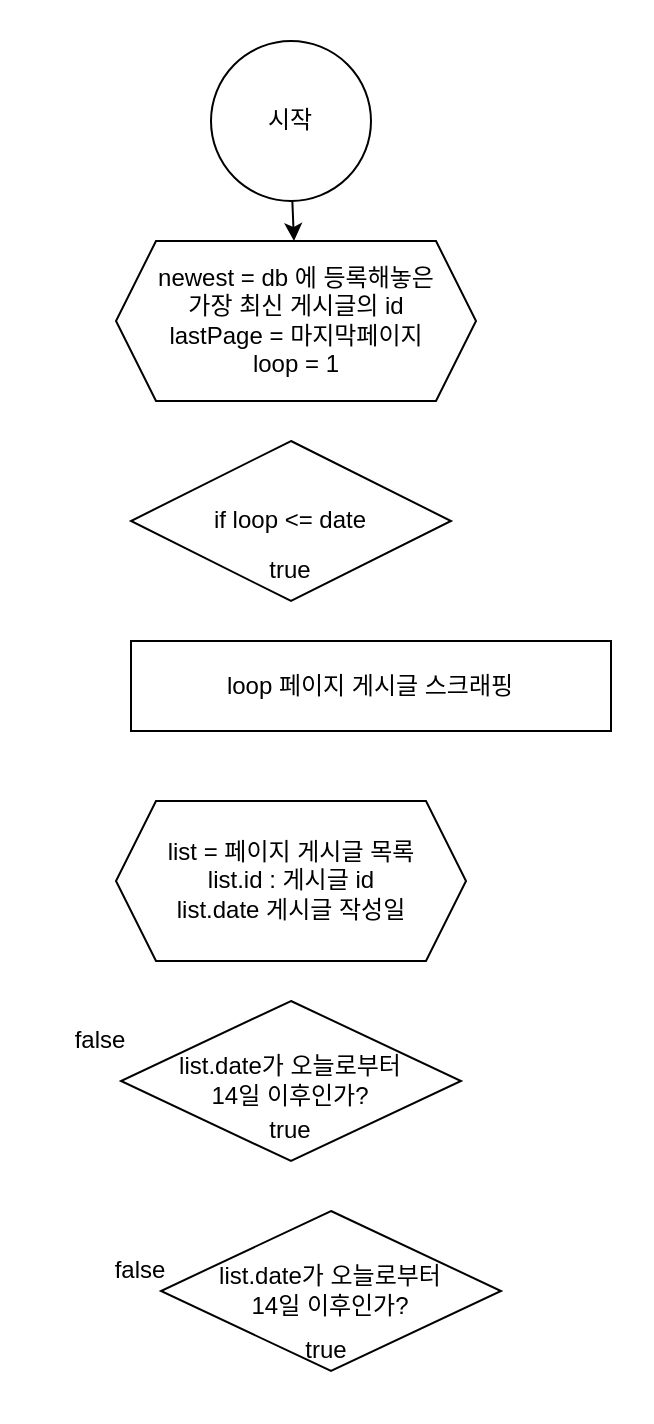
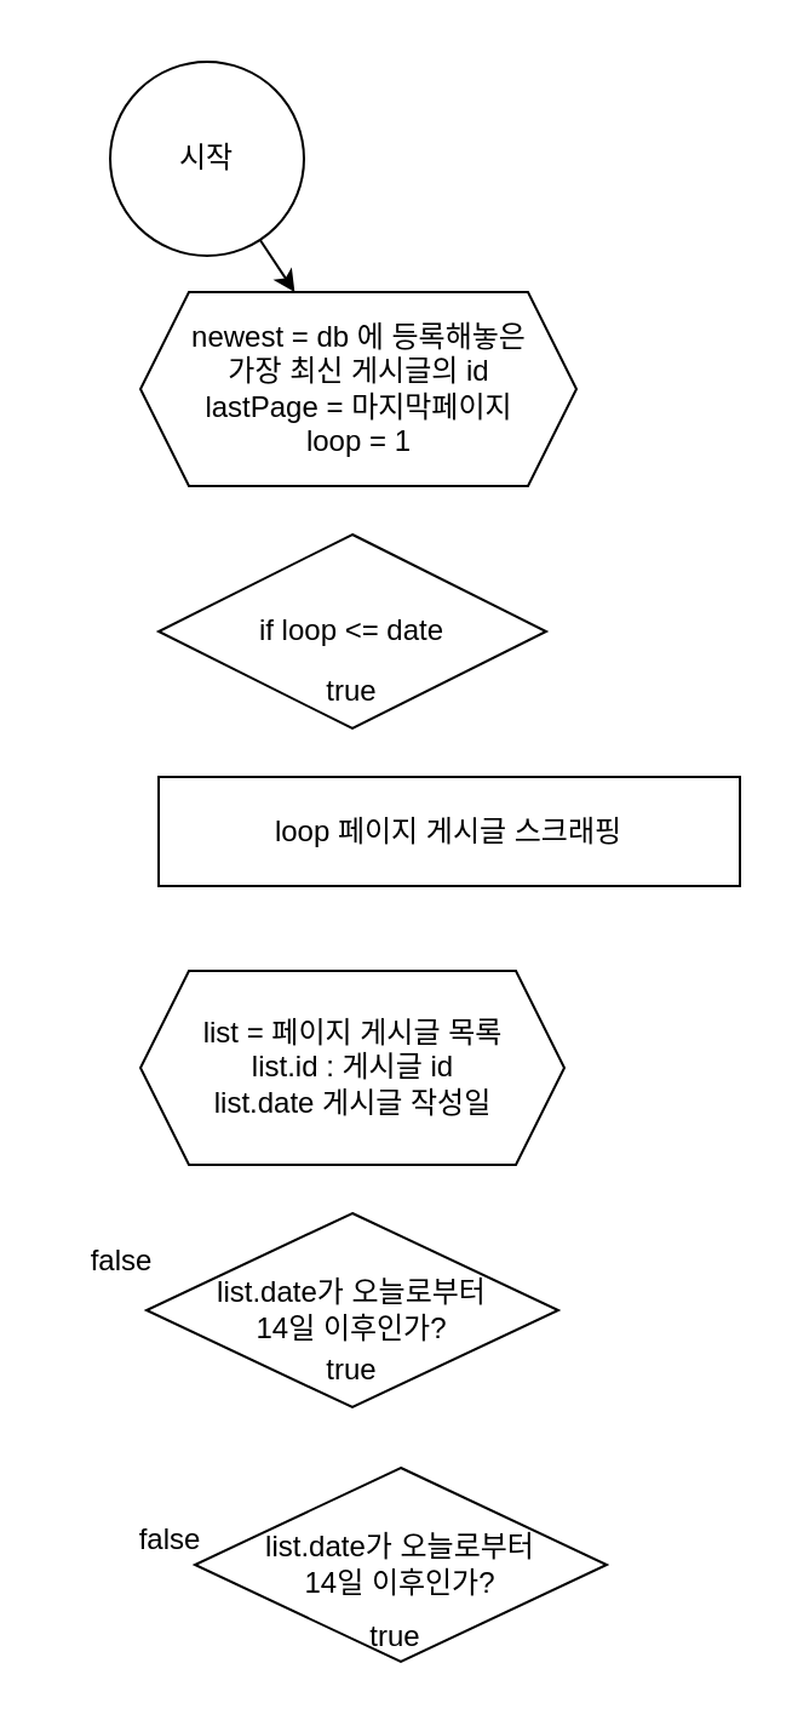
- <mxCell id="2" value="&lt;font style=&quot;vertical-align: inherit;&quot;&gt;&lt;font style=&quot;vertical-align: inherit;&quot;&gt;&lt;font style=&quot;vertical-align: inherit;&quot;&gt;&lt;font style=&quot;vertical-align: inherit;&quot;&gt;시작&lt;/font&gt;&lt;/font&gt;&lt;/font&gt;&lt;/font&gt;" style="ellipse;whiteSpace=wrap;html=1;aspect=fixed;" parent="1" vertex="1"><mxGeometry x="105" width="80" height="80" as="geometry" y="20" /></mxCell>
+ <mxCell id="2" value="&lt;font style=&quot;vertical-align: inherit;&quot;&gt;&lt;font style=&quot;vertical-align: inherit;&quot;&gt;&lt;font style=&quot;vertical-align: inherit;&quot;&gt;&lt;font style=&quot;vertical-align: inherit;&quot;&gt;시작&lt;/font&gt;&lt;/font&gt;&lt;/font&gt;&lt;/font&gt;" style="ellipse;whiteSpace=wrap;html=1;aspect=fixed;" parent="1" vertex="1"><mxGeometry x="45" y="25" width="80" height="80" as="geometry" /></mxCell>
